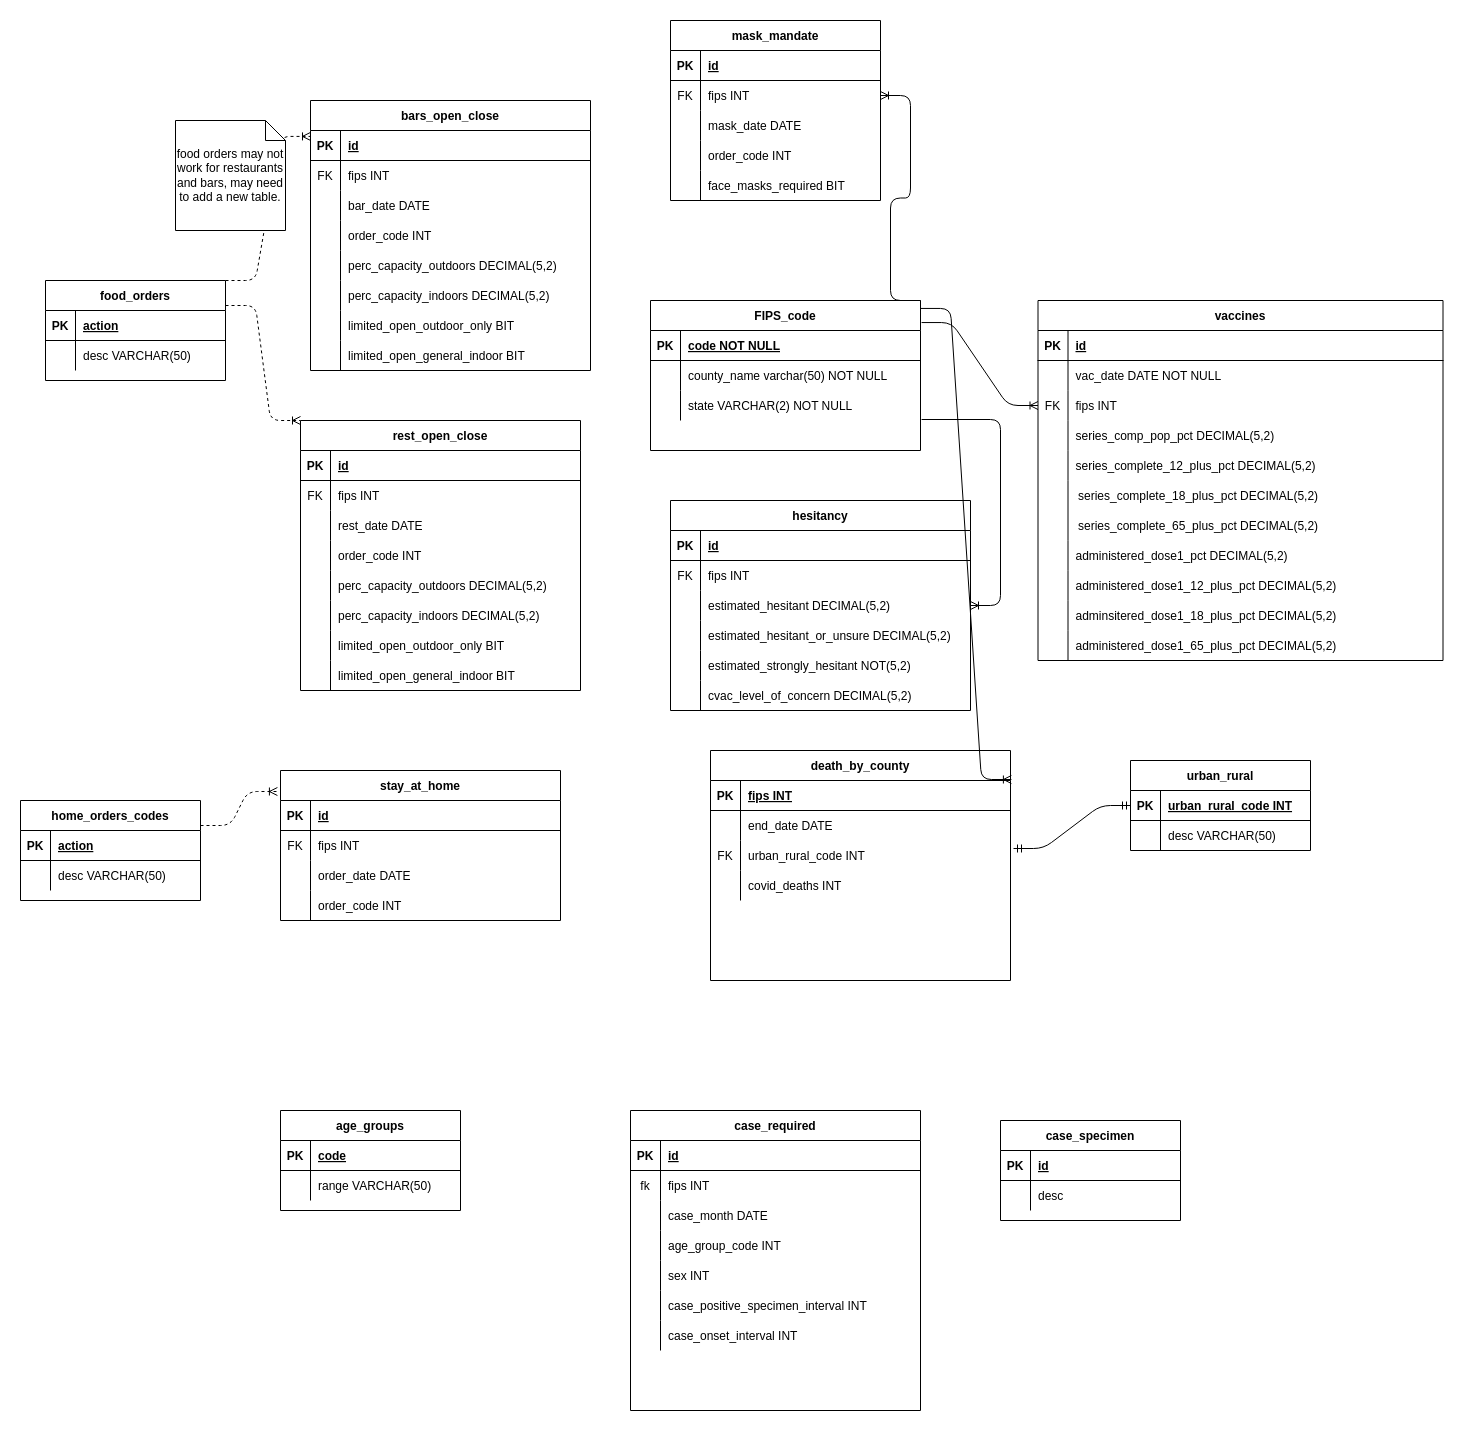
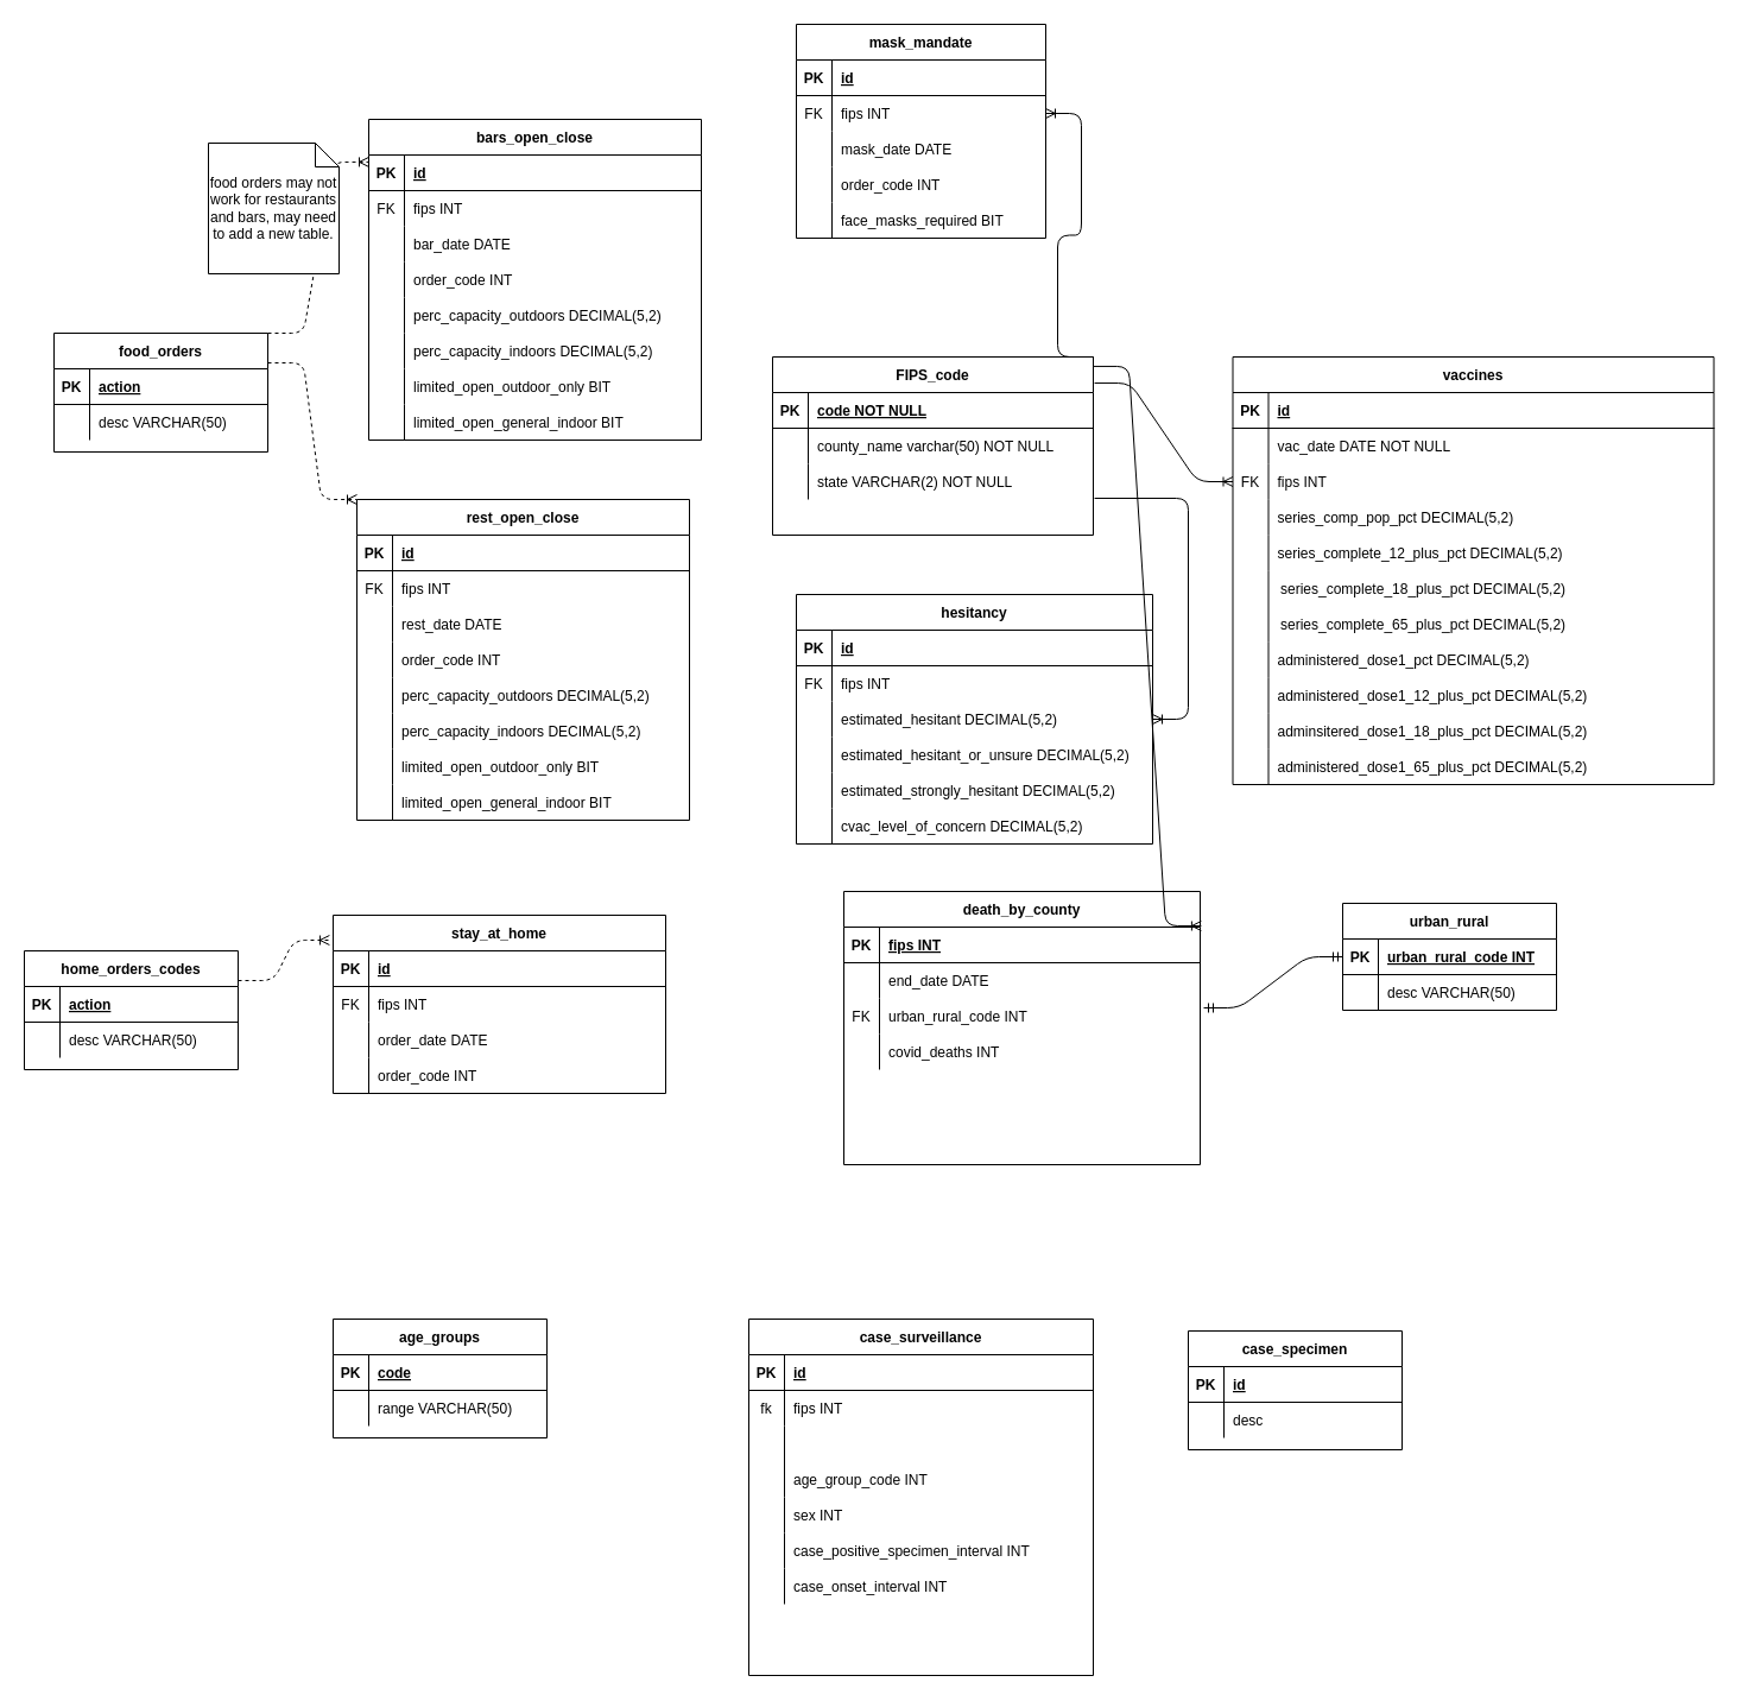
- <mxCell id="63" value="estimated_strongly_hesitant NOT(5,2)" style="shape=partialRectangle;connectable=0;fillColor=none;top=0;left=0;bottom=0;right=0;align=left;spacingLeft=6;overflow=hidden;" parent="61" vertex="1"><mxGeometry x="30" width="270" height="30" as="geometry" /></mxCell>
+ <mxCell id="63" value="estimated_strongly_hesitant DECIMAL(5,2)" style="shape=partialRectangle;connectable=0;fillColor=none;top=0;left=0;bottom=0;right=0;align=left;spacingLeft=6;overflow=hidden;" parent="61" vertex="1"><mxGeometry x="30" width="270" height="30" as="geometry" /></mxCell>
- <mxCell id="188" value="case_required" style="shape=table;startSize=30;container=1;collapsible=1;childLayout=tableLayout;fixedRows=1;rowLines=0;fontStyle=1;align=center;resizeLast=1;" vertex="1" parent="1"><mxGeometry x="630" y="1110" width="290" height="300" as="geometry" /></mxCell>
+ <mxCell id="188" value="case_surveillance" style="shape=table;startSize=30;container=1;collapsible=1;childLayout=tableLayout;fixedRows=1;rowLines=0;fontStyle=1;align=center;resizeLast=1;" vertex="1" parent="1"><mxGeometry x="630" y="1110" width="290" height="300" as="geometry" /></mxCell>
- <mxCell id="197" value="case_month DATE" style="shape=partialRectangle;connectable=0;fillColor=none;top=0;left=0;bottom=0;right=0;align=left;spacingLeft=6;overflow=hidden;" vertex="1" parent="195"><mxGeometry x="30" width="260" height="30" as="geometry" /></mxCell>
